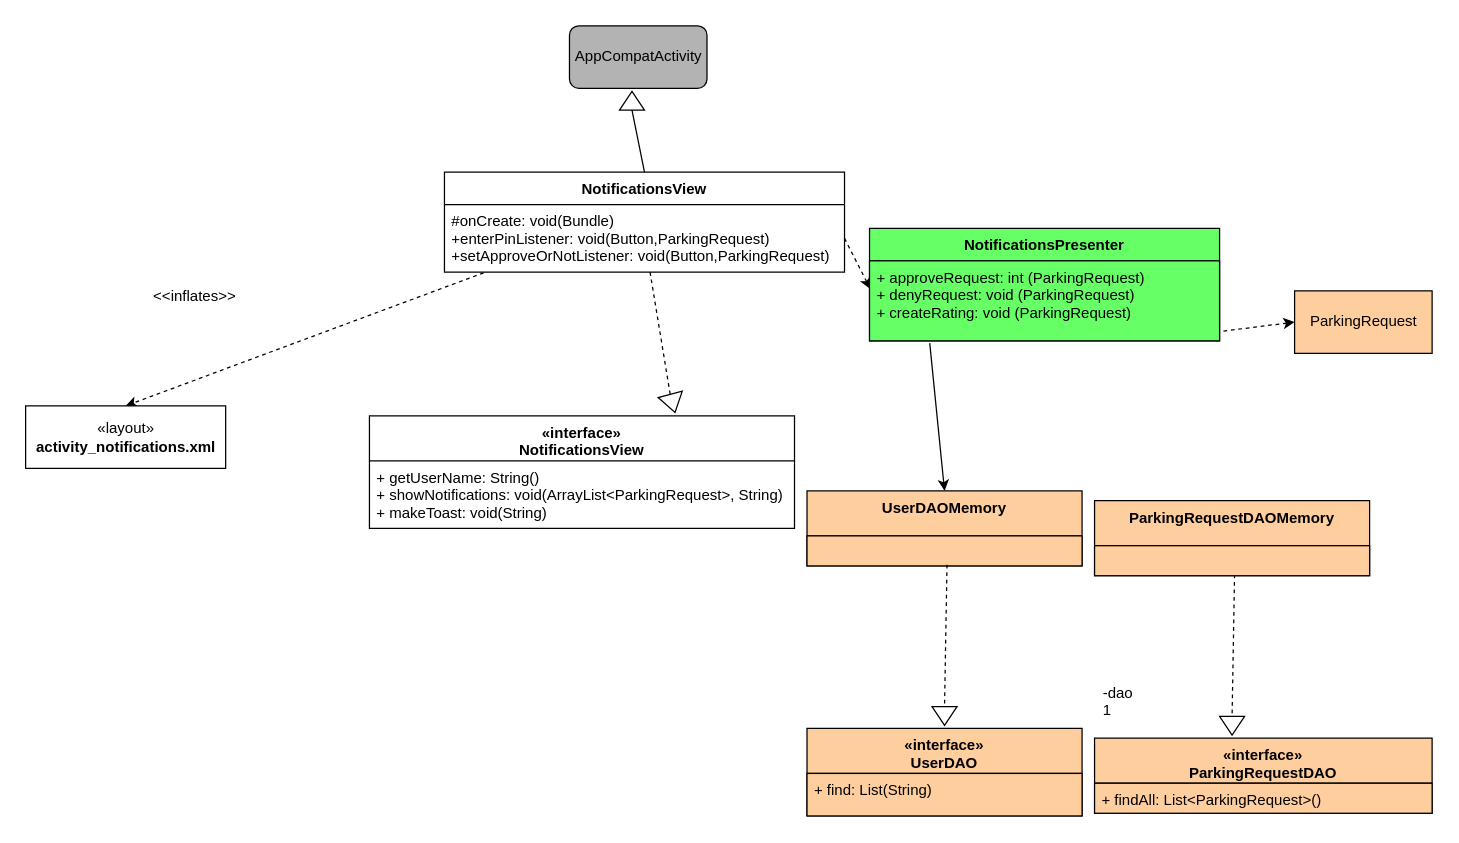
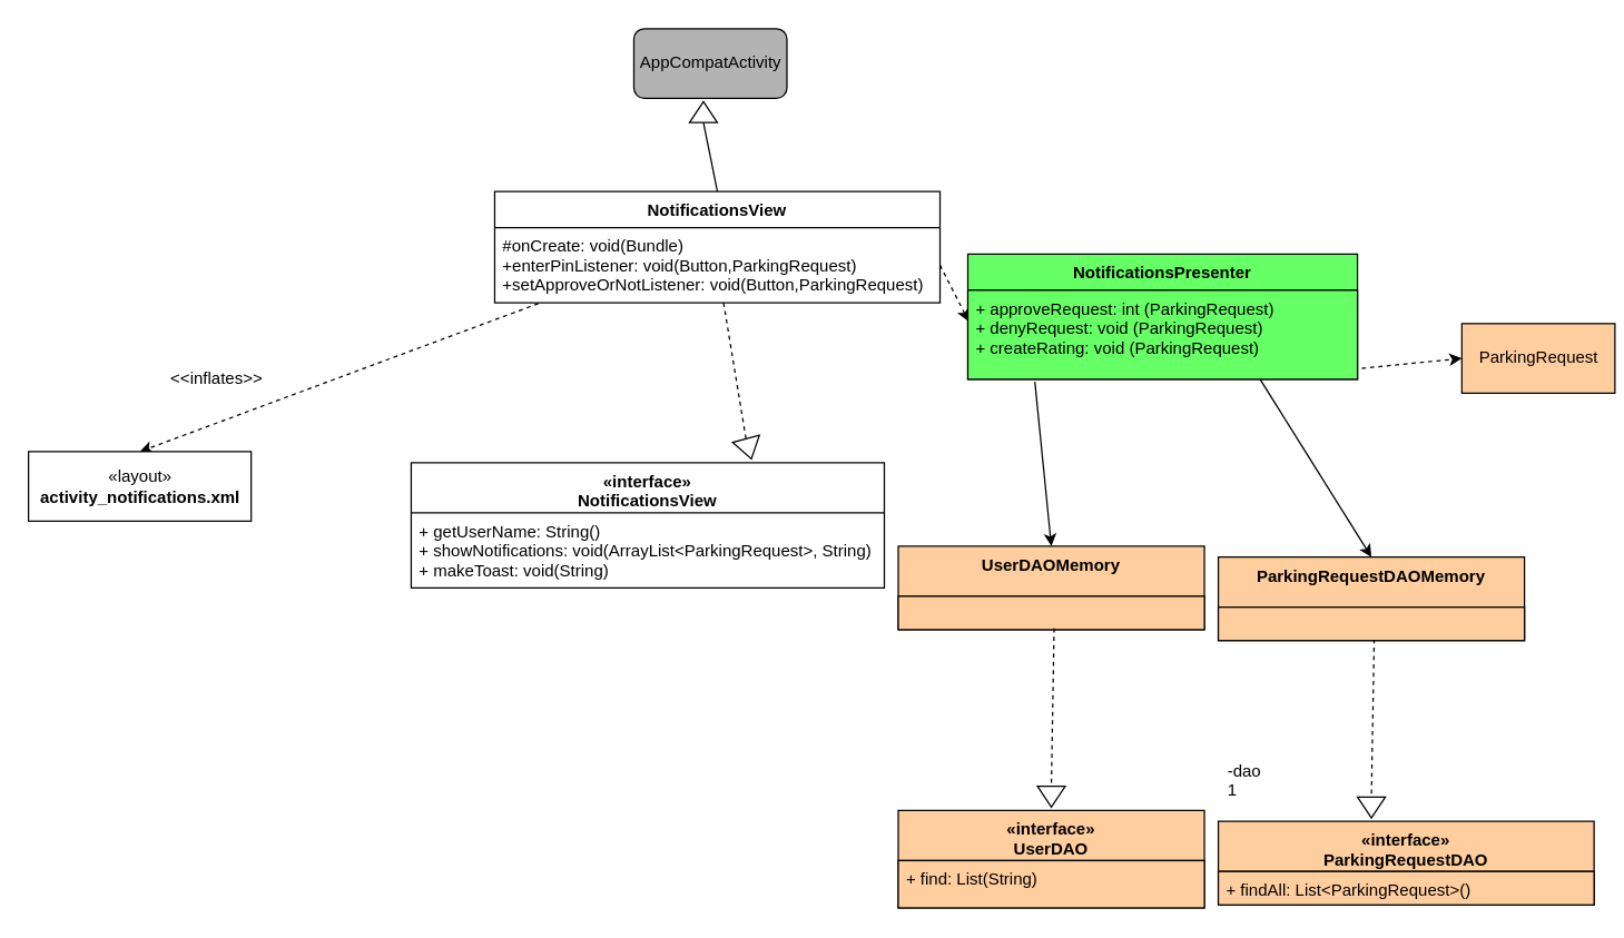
- <mxCell id="21" value="&amp;lt;&amp;lt;inflates&amp;gt;&amp;gt;" style="text;html=1;align=center;verticalAlign=middle;resizable=0;points=[];autosize=1;" parent="1" vertex="1"><mxGeometry x="115" y="227" width="80" height="20" as="geometry" /></mxCell>
+ <mxCell id="21" value="&amp;lt;&amp;lt;inflates&amp;gt;&amp;gt;" style="text;html=1;align=center;verticalAlign=middle;resizable=0;points=[];autosize=1;" parent="1" vertex="1"><mxGeometry x="115" y="262" width="80" height="20" as="geometry" /></mxCell>
- <mxCell id="14" value="ParkingRequest" style="html=1;strokeColor=#000000;fillColor=#FFCE9F;gradientColor=none;" parent="1" vertex="1"><mxGeometry x="1035" y="232" width="110" height="50" as="geometry" /></mxCell>
+ <mxCell id="14" value="ParkingRequest" style="html=1;strokeColor=#000000;fillColor=#FFCE9F;gradientColor=none;" parent="1" vertex="1"><mxGeometry x="1050" y="232" width="110" height="50" as="geometry" /></mxCell>
+ <mxCell id="24" value="" style="endArrow=classic;html=1;exitX=0.75;exitY=1;exitDx=0;exitDy=0;entryX=0.5;entryY=0;entryDx=0;entryDy=0;" parent="1" source="10" target="28" edge="1"><mxGeometry width="50" height="50" relative="1" as="geometry"><mxPoint x="973.16" y="291.996" as="sourcePoint" /><mxPoint x="945" y="369.85" as="targetPoint" /></mxGeometry></mxCell>
